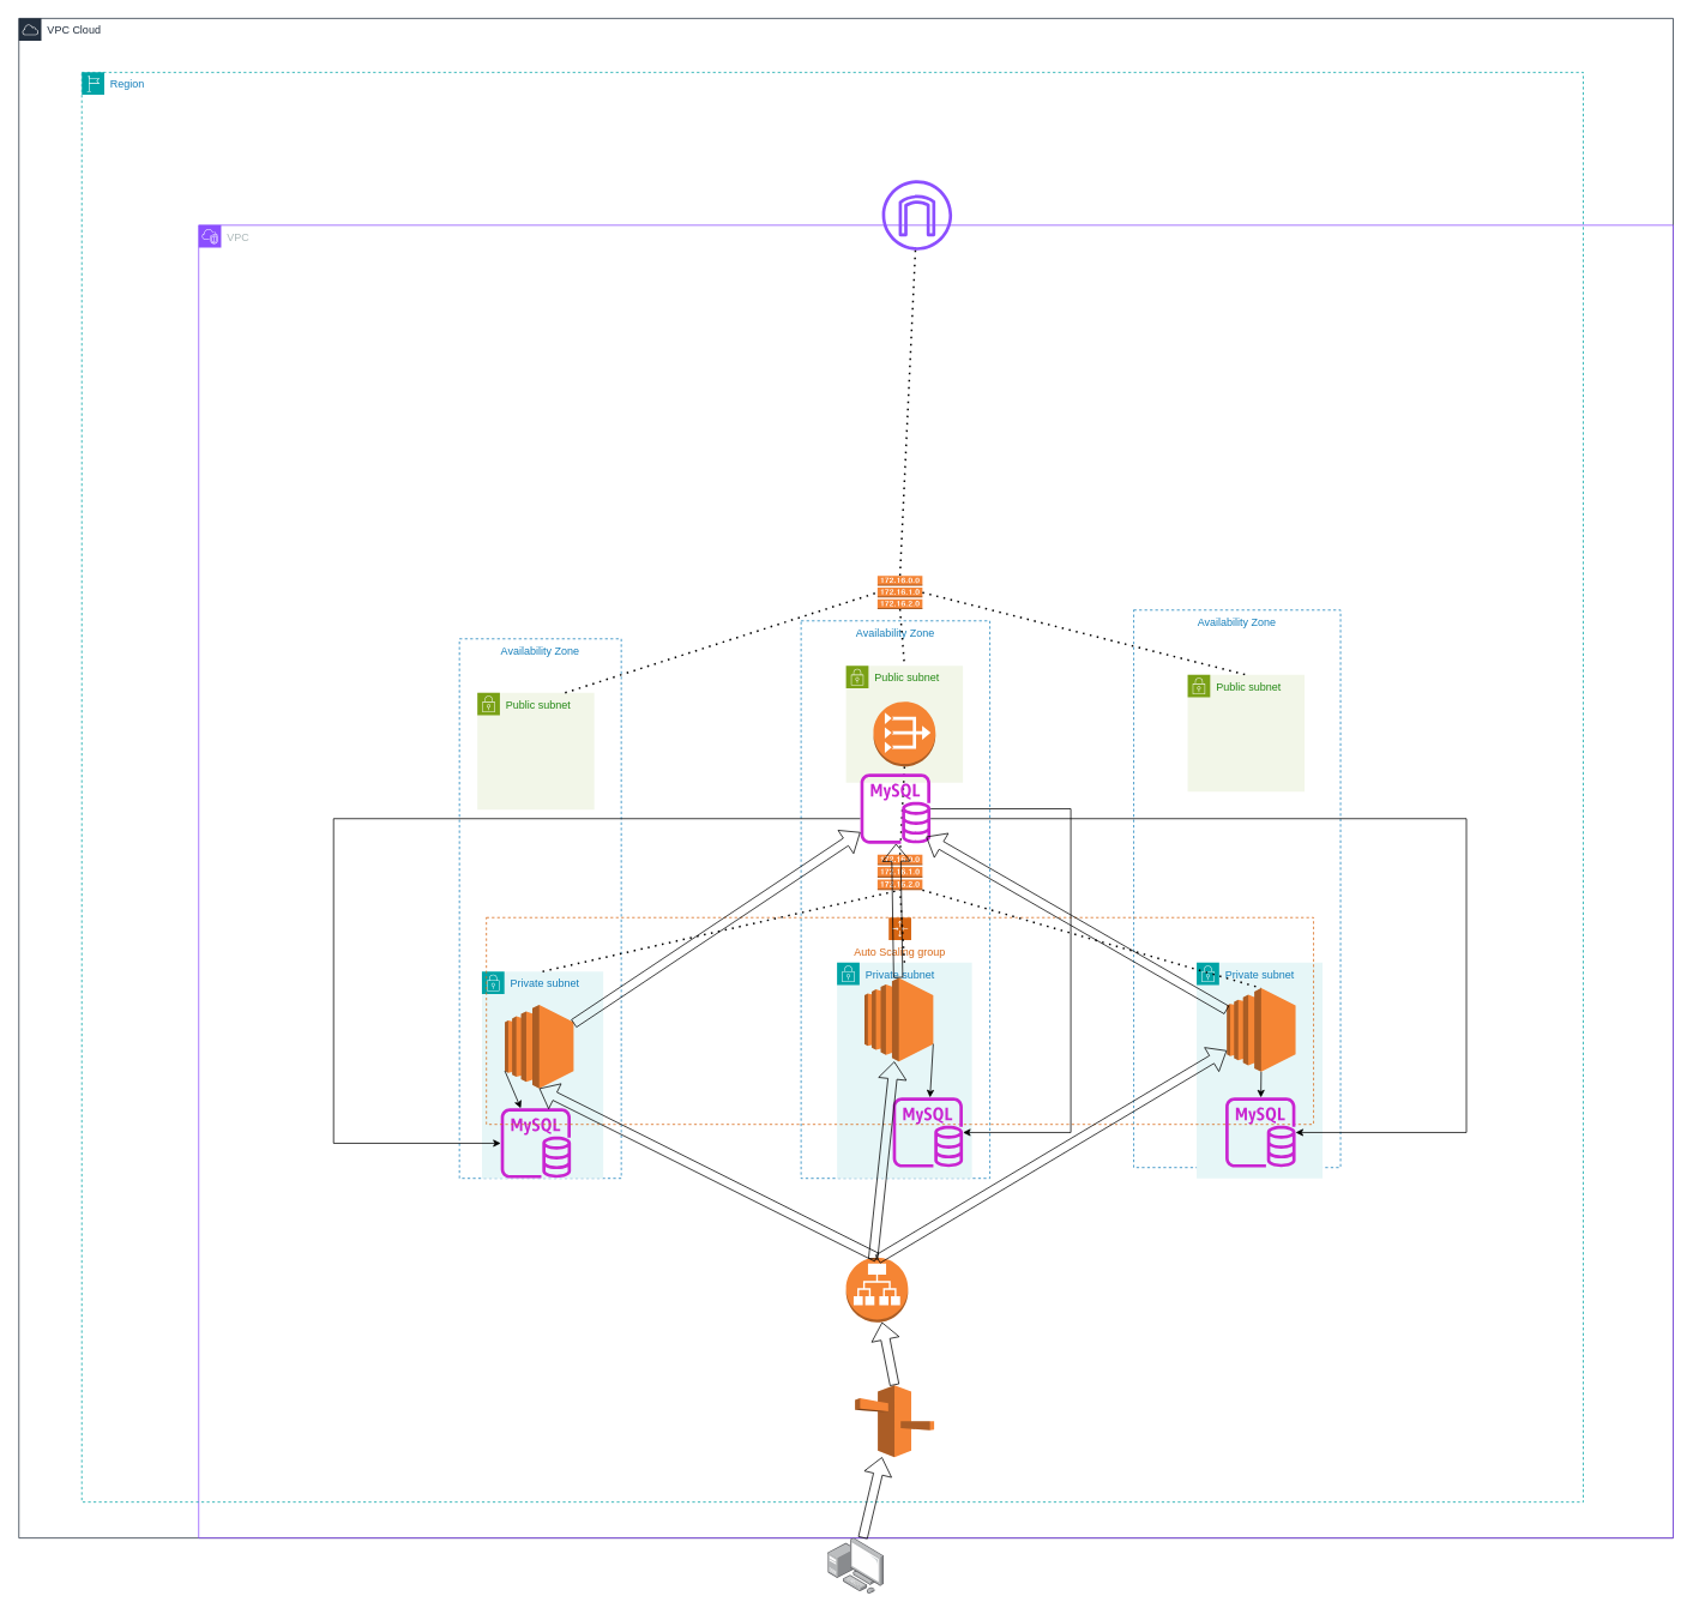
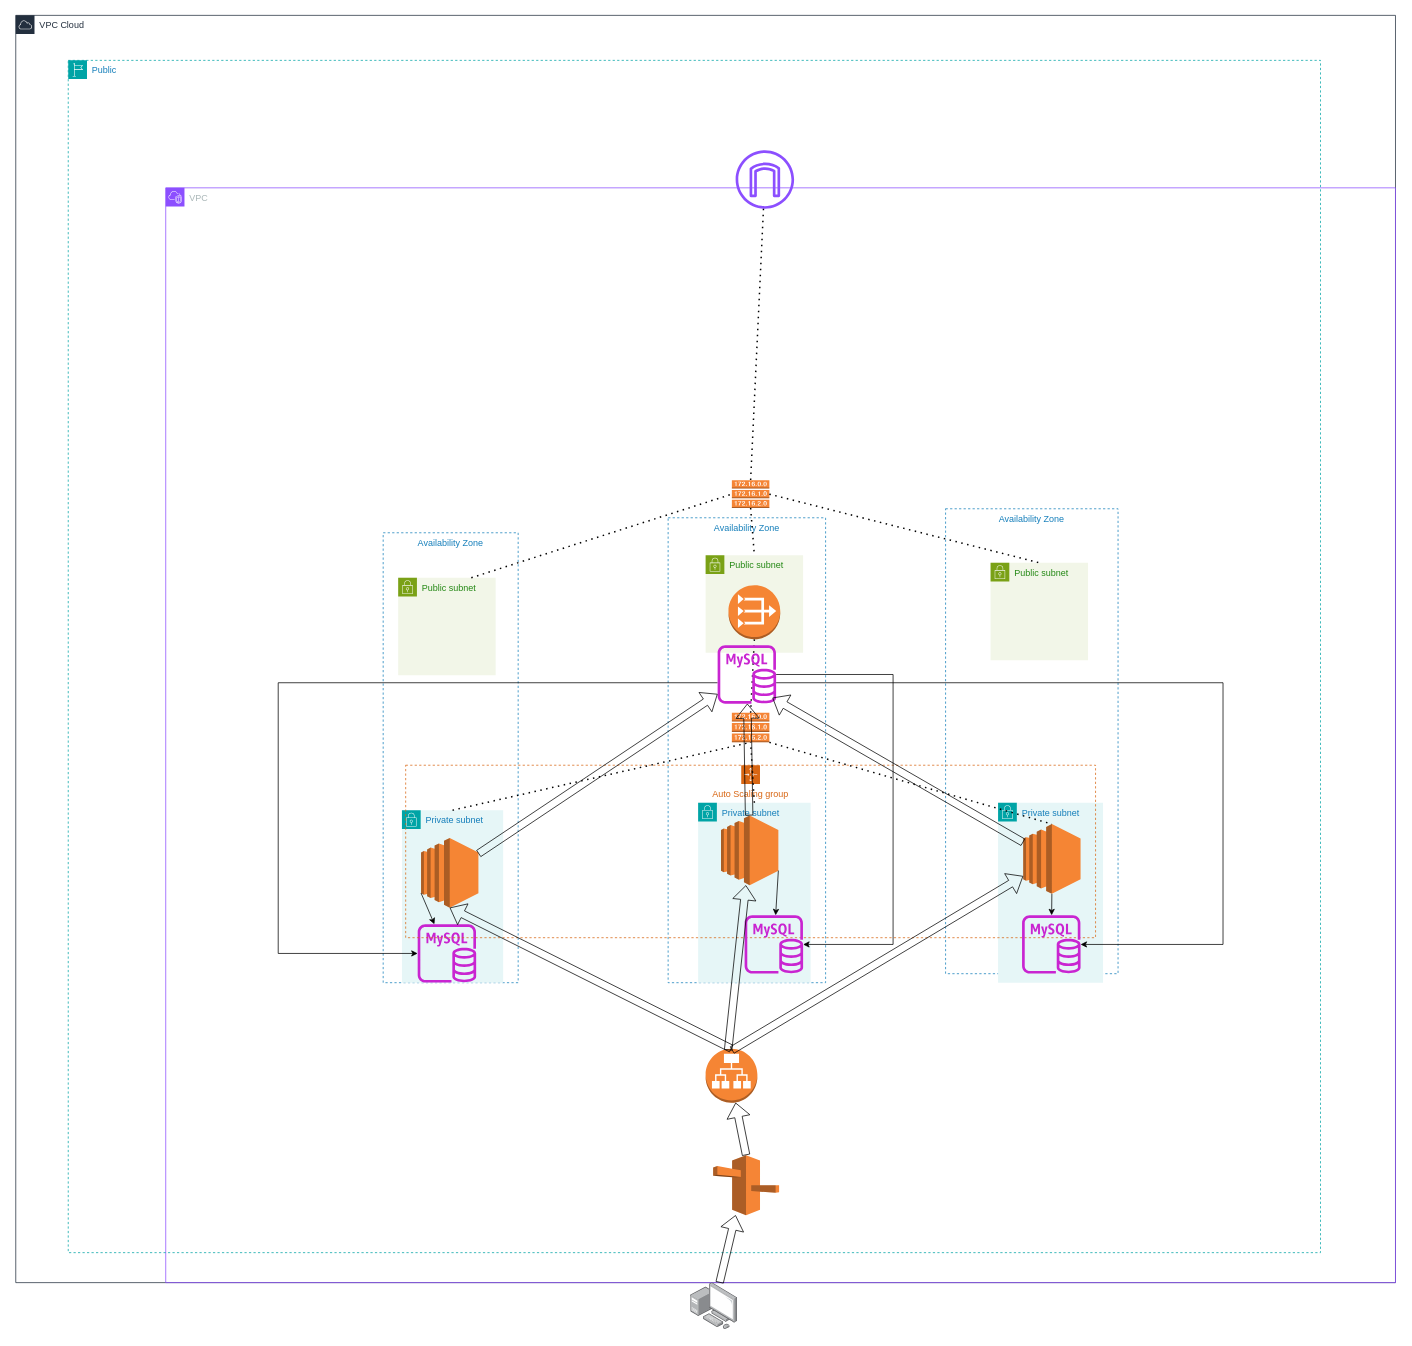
- <mxCell id="4" value="Region" style="points=[[0,0],[0.25,0],[0.5,0],[0.75,0],[1,0],[1,0.25],[1,0.5],[1,0.75],[1,1],[0.75,1],[0.5,1],[0.25,1],[0,1],[0,0.75],[0,0.5],[0,0.25]];outlineConnect=0;gradientColor=none;html=1;whiteSpace=wrap;fontSize=12;fontStyle=0;container=1;pointerEvents=0;collapsible=0;recursiveResize=0;shape=mxgraph.aws4.group;grIcon=mxgraph.aws4.group_region;strokeColor=#00A4A6;fillColor=none;verticalAlign=top;align=left;spacingLeft=30;fontColor=#147EBA;dashed=1;" vertex="1" parent="2"><mxGeometry x="70" y="60" width="1670" height="1590" as="geometry" /></mxCell>
+ <mxCell id="4" value="Public" style="points=[[0,0],[0.25,0],[0.5,0],[0.75,0],[1,0],[1,0.25],[1,0.5],[1,0.75],[1,1],[0.75,1],[0.5,1],[0.25,1],[0,1],[0,0.75],[0,0.5],[0,0.25]];outlineConnect=0;gradientColor=none;html=1;whiteSpace=wrap;fontSize=12;fontStyle=0;container=1;pointerEvents=0;collapsible=0;recursiveResize=0;shape=mxgraph.aws4.group;grIcon=mxgraph.aws4.group_region;strokeColor=#00A4A6;fillColor=none;verticalAlign=top;align=left;spacingLeft=30;fontColor=#147EBA;dashed=1;" vertex="1" parent="2"><mxGeometry x="70" y="60" width="1670" height="1590" as="geometry" /></mxCell>
